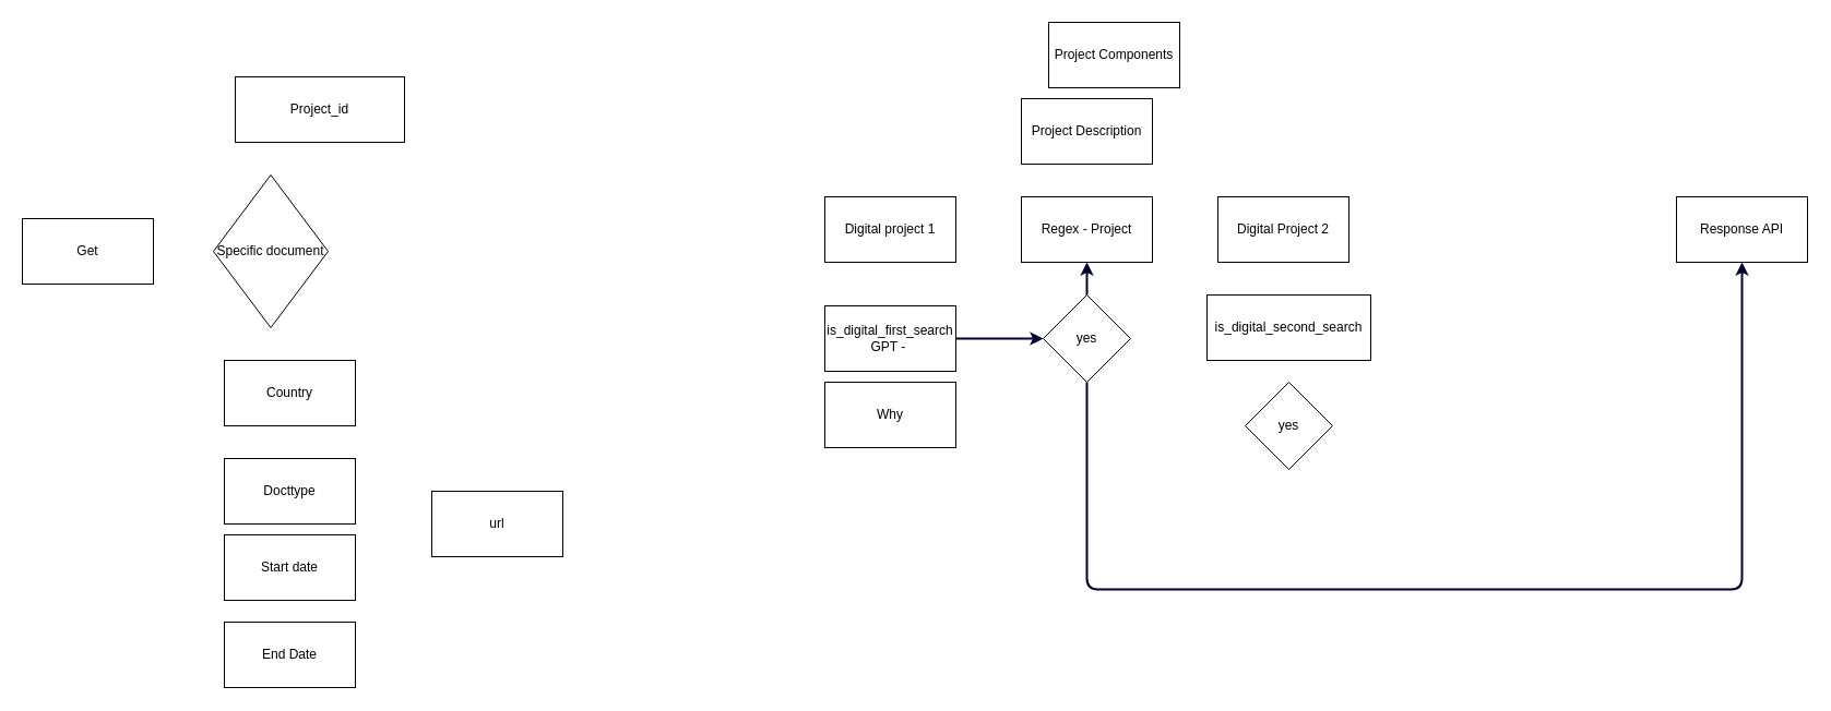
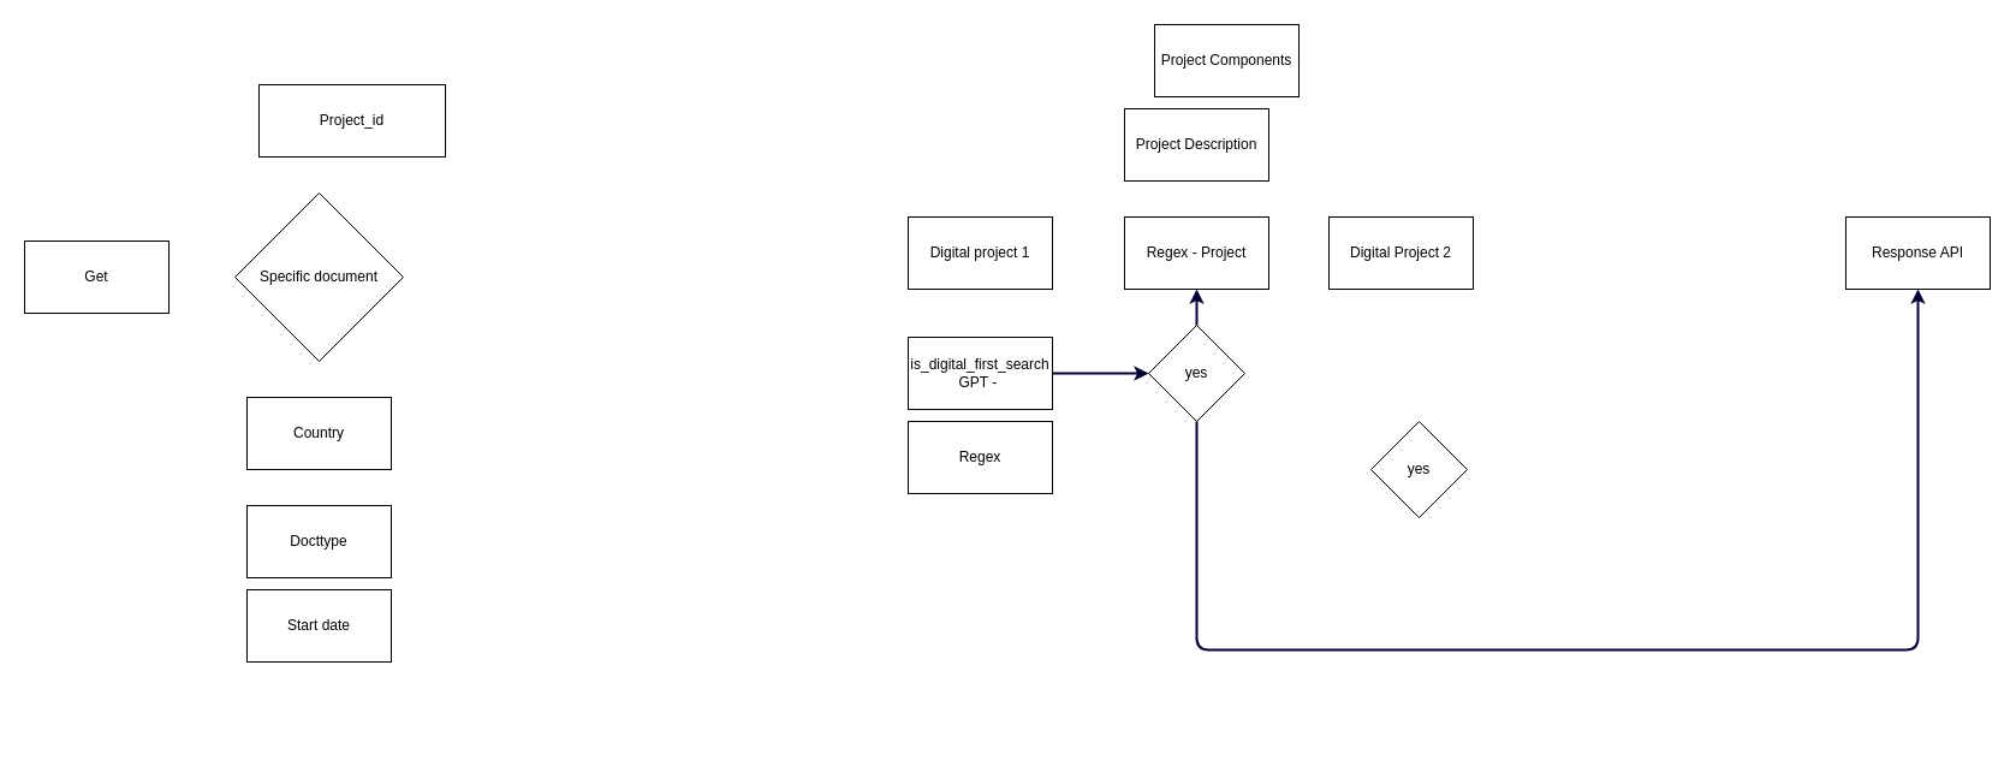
- <mxCell id="21" value="Digital Project 2" style="whiteSpace=wrap;html=1;" vertex="1" parent="1"><mxGeometry x="1115" y="180" width="120" height="60" as="geometry" /></mxCell>
+ <mxCell id="21" value="Digital Project 2" style="whiteSpace=wrap;html=1;" vertex="1" parent="1"><mxGeometry x="1105" y="180" width="120" height="60" as="geometry" /></mxCell>
- <mxCell id="4" value="Specific document" style="rhombus;whiteSpace=wrap;html=1;" vertex="1" parent="1"><mxGeometry x="195" y="160" width="105" height="140" as="geometry" /></mxCell>
+ <mxCell id="4" value="Specific document" style="rhombus;whiteSpace=wrap;html=1;" vertex="1" parent="1"><mxGeometry x="195" y="160" width="140" height="140" as="geometry" /></mxCell>
- <mxCell id="22" value="is_digital_second_search" style="whiteSpace=wrap;html=1;" vertex="1" parent="1"><mxGeometry x="1105" y="270" width="150" height="60" as="geometry" /></mxCell>
- <mxCell id="13" value="Why" style="whiteSpace=wrap;html=1;" vertex="1" parent="1"><mxGeometry x="755" y="350" width="120" height="60" as="geometry" /></mxCell>
+ <mxCell id="13" value="Regex" style="whiteSpace=wrap;html=1;" vertex="1" parent="1"><mxGeometry x="755" y="350" width="120" height="60" as="geometry" /></mxCell>
- <mxCell id="9" value="url" style="whiteSpace=wrap;html=1;" vertex="1" parent="1"><mxGeometry x="395" y="450" width="120" height="60" as="geometry" /></mxCell>
- <mxCell id="8" value="End Date" style="whiteSpace=wrap;html=1;" vertex="1" parent="1"><mxGeometry x="205" y="570" width="120" height="60" as="geometry" /></mxCell>
